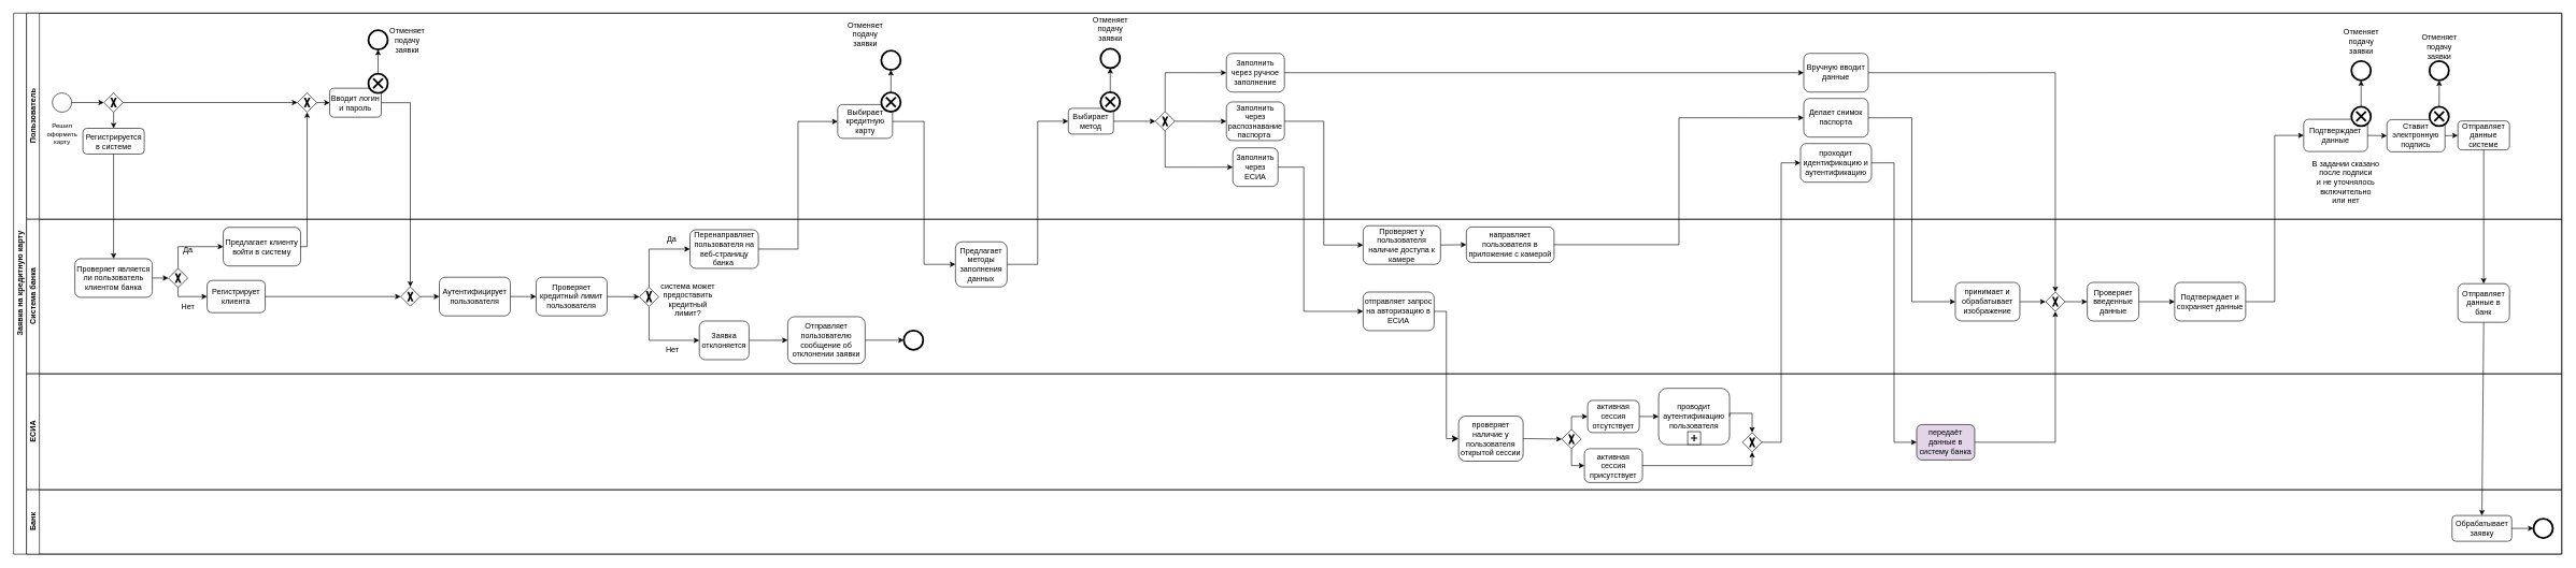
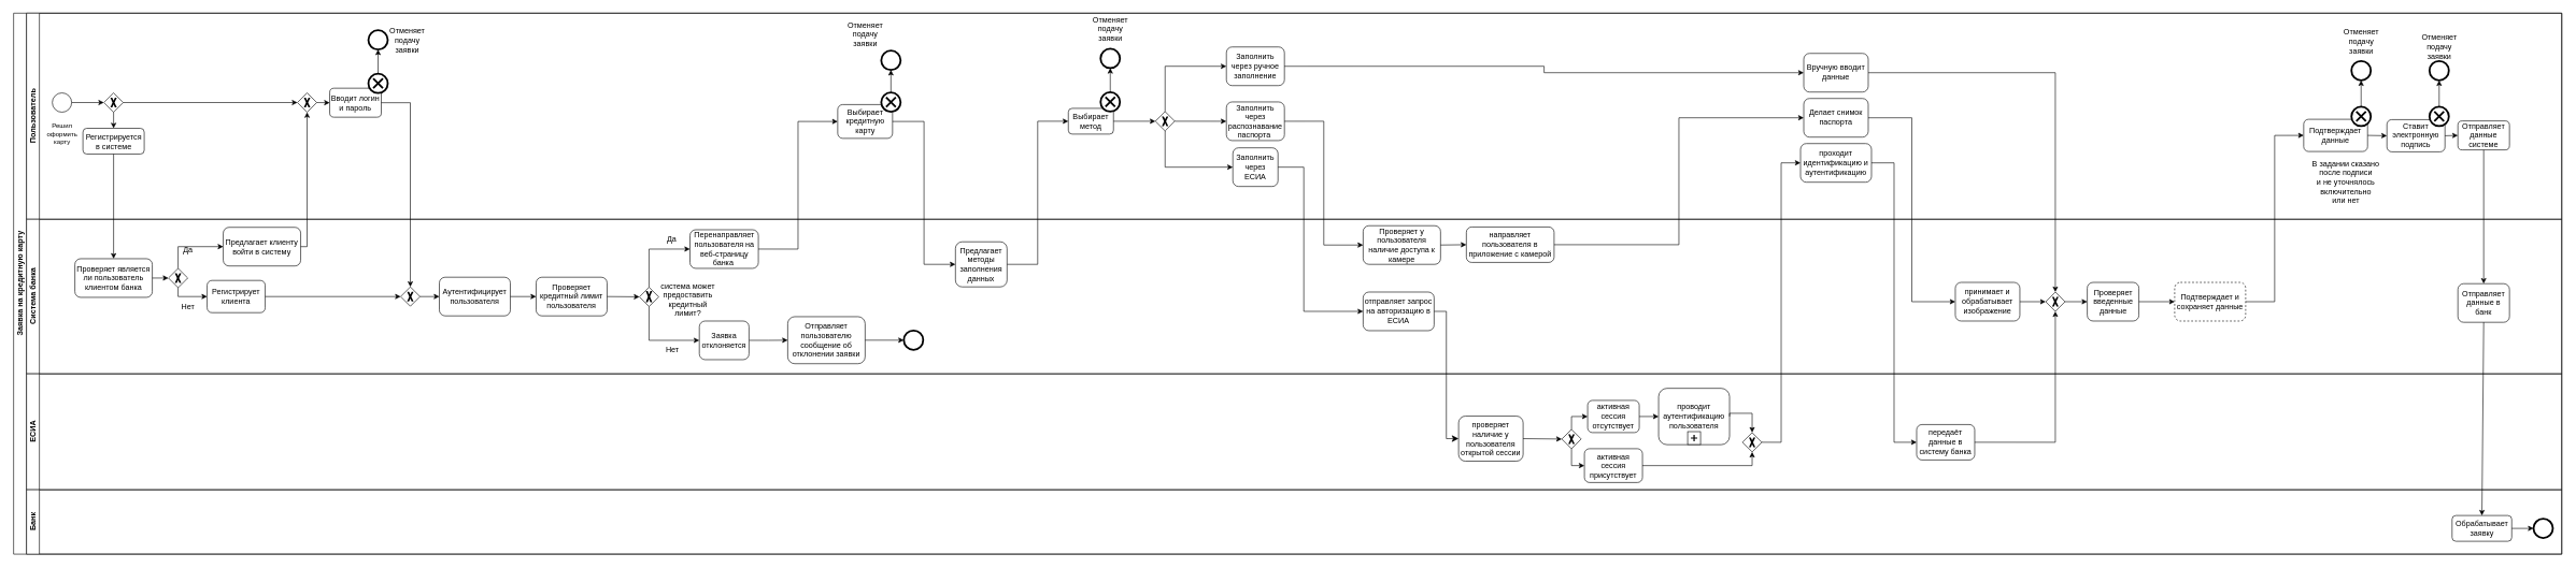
- <mxCell id="18" value="&lt;span style=&quot;line-height: 115%;&quot;&gt;&lt;font style=&quot;font-size: 12px;&quot;&gt;Заполнить через ручное заполнение&lt;/font&gt;&lt;/span&gt;" style="rounded=1;whiteSpace=wrap;html=1;" parent="3" vertex="1"><mxGeometry x="1860" y="62.43" width="90" height="60" as="geometry" /></mxCell>
+ <mxCell id="18" value="&lt;span style=&quot;line-height: 115%;&quot;&gt;&lt;font style=&quot;font-size: 12px;&quot;&gt;Заполнить через ручное заполнение&lt;/font&gt;&lt;/span&gt;" style="rounded=1;whiteSpace=wrap;html=1;" parent="3" vertex="1"><mxGeometry x="1860" y="52.43" width="90" height="60" as="geometry" /></mxCell>
- <mxCell id="77" value="Подтверждает и сохраняет данные" style="rounded=1;whiteSpace=wrap;html=1;" parent="62" vertex="1"><mxGeometry x="3330" y="98" width="110" height="60" as="geometry" /></mxCell>
+ <mxCell id="77" value="Подтверждает и сохраняет данные" style="rounded=1;whiteSpace=wrap;html=1;dashed=1;" parent="62" vertex="1"><mxGeometry x="3330" y="98" width="110" height="60" as="geometry" /></mxCell>
- <mxCell id="125" value="&lt;span style=&quot;font-family: Arial, sans-serif;&quot; lang=&quot;ru&quot;&gt;&lt;font style=&quot;font-size: 12px;&quot;&gt;передаёт данные в систему банка&lt;/font&gt;&lt;br&gt;&lt;/span&gt;" style="rounded=1;whiteSpace=wrap;html=1;fillColor=#e1d5e7;" parent="108" vertex="1"><mxGeometry x="2930" y="78.76" width="90" height="55" as="geometry" /></mxCell>
+ <mxCell id="125" value="&lt;span style=&quot;font-family: Arial, sans-serif;&quot; lang=&quot;ru&quot;&gt;&lt;font style=&quot;font-size: 12px;&quot;&gt;передаёт данные в систему банка&lt;/font&gt;&lt;br&gt;&lt;/span&gt;" style="rounded=1;whiteSpace=wrap;html=1;" parent="108" vertex="1"><mxGeometry x="2930" y="78.76" width="90" height="55" as="geometry" /></mxCell>
